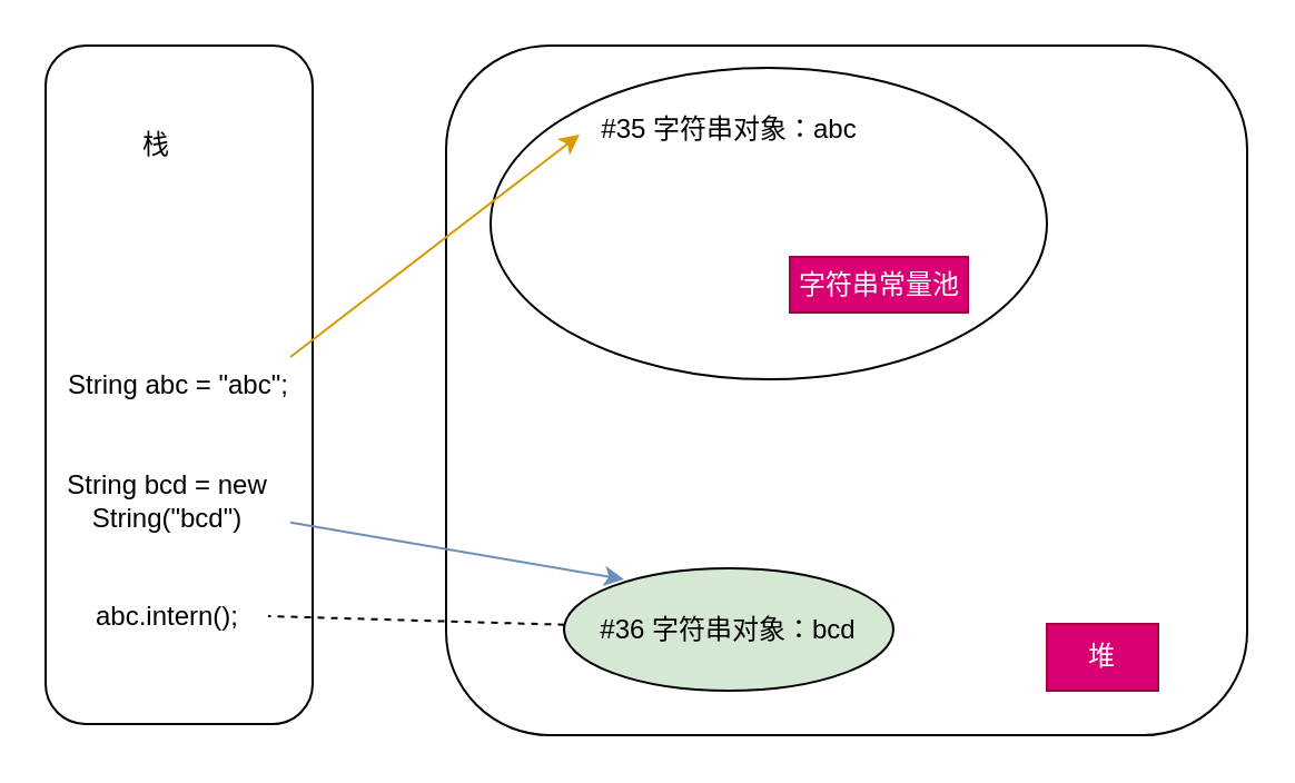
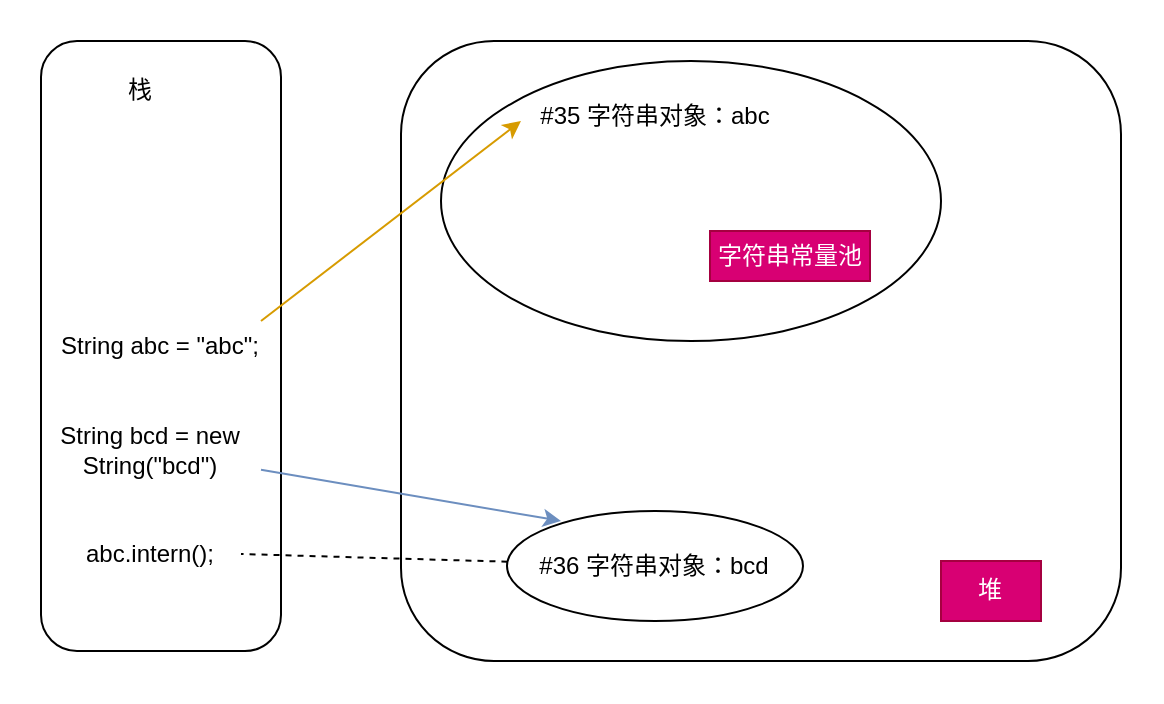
- <mxCell id="8" value="栈" style="text;html=1;strokeColor=none;fillColor=none;align=center;verticalAlign=middle;whiteSpace=wrap;rounded=0;" parent="1" vertex="1"><mxGeometry x="50" y="55" width="40" height="20" as="geometry" /></mxCell>
+ <mxCell id="8" value="栈" style="text;html=1;strokeColor=none;fillColor=none;align=center;verticalAlign=middle;whiteSpace=wrap;rounded=0;" parent="1" vertex="1"><mxGeometry x="50" y="35" width="40" height="20" as="geometry" /></mxCell>
- <mxCell id="11" value="#36 字符串对象：bcd" style="ellipse;whiteSpace=wrap;html=1;fillColor=#d5e8d4;" parent="1" vertex="1"><mxGeometry x="253" y="255" width="148" height="55" as="geometry" /></mxCell>
+ <mxCell id="11" value="#36 字符串对象：bcd" style="ellipse;whiteSpace=wrap;html=1;" parent="1" vertex="1"><mxGeometry x="253" y="255" width="148" height="55" as="geometry" /></mxCell>
